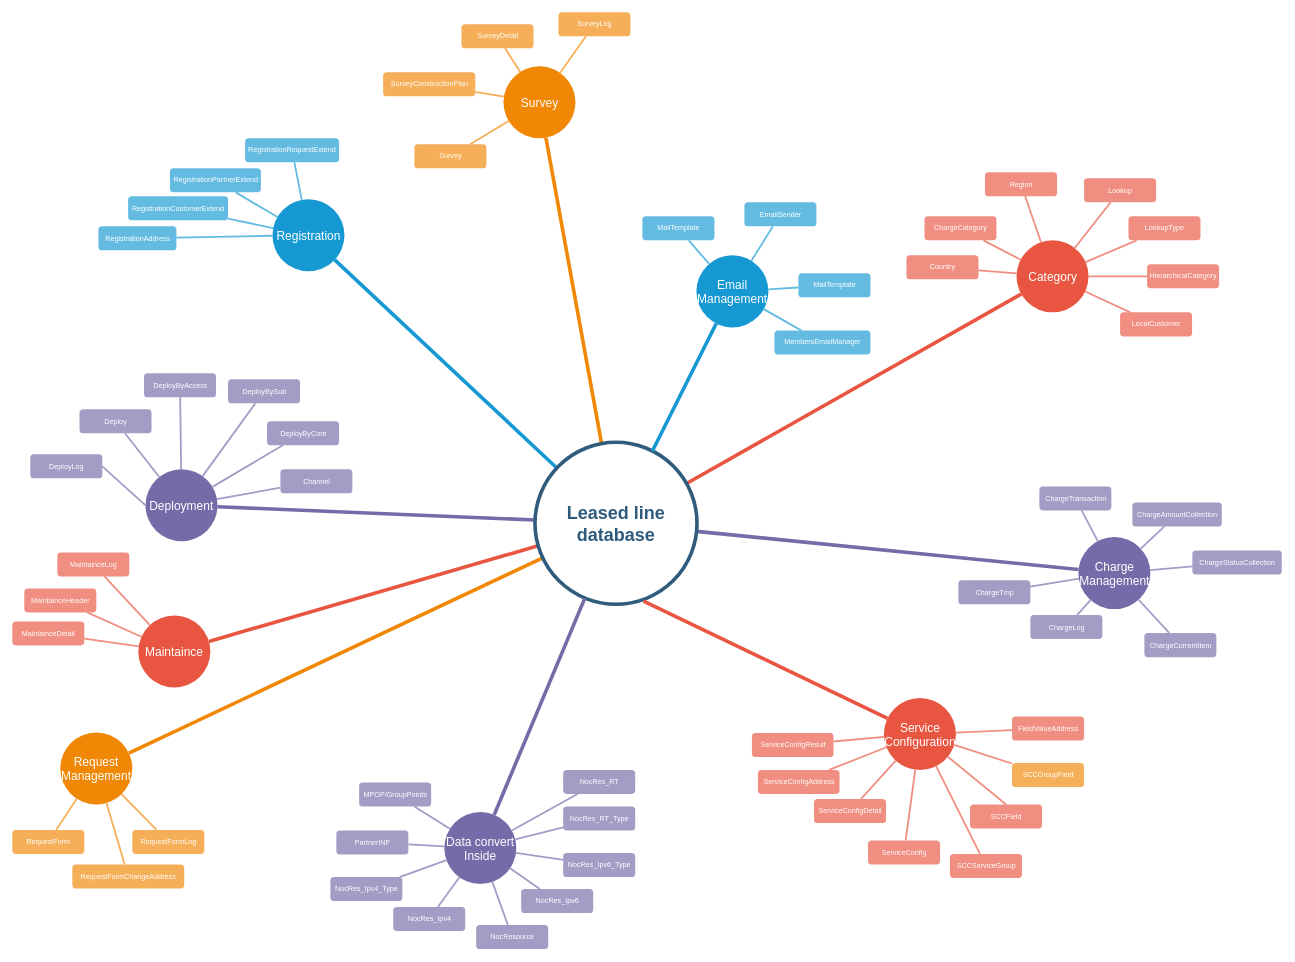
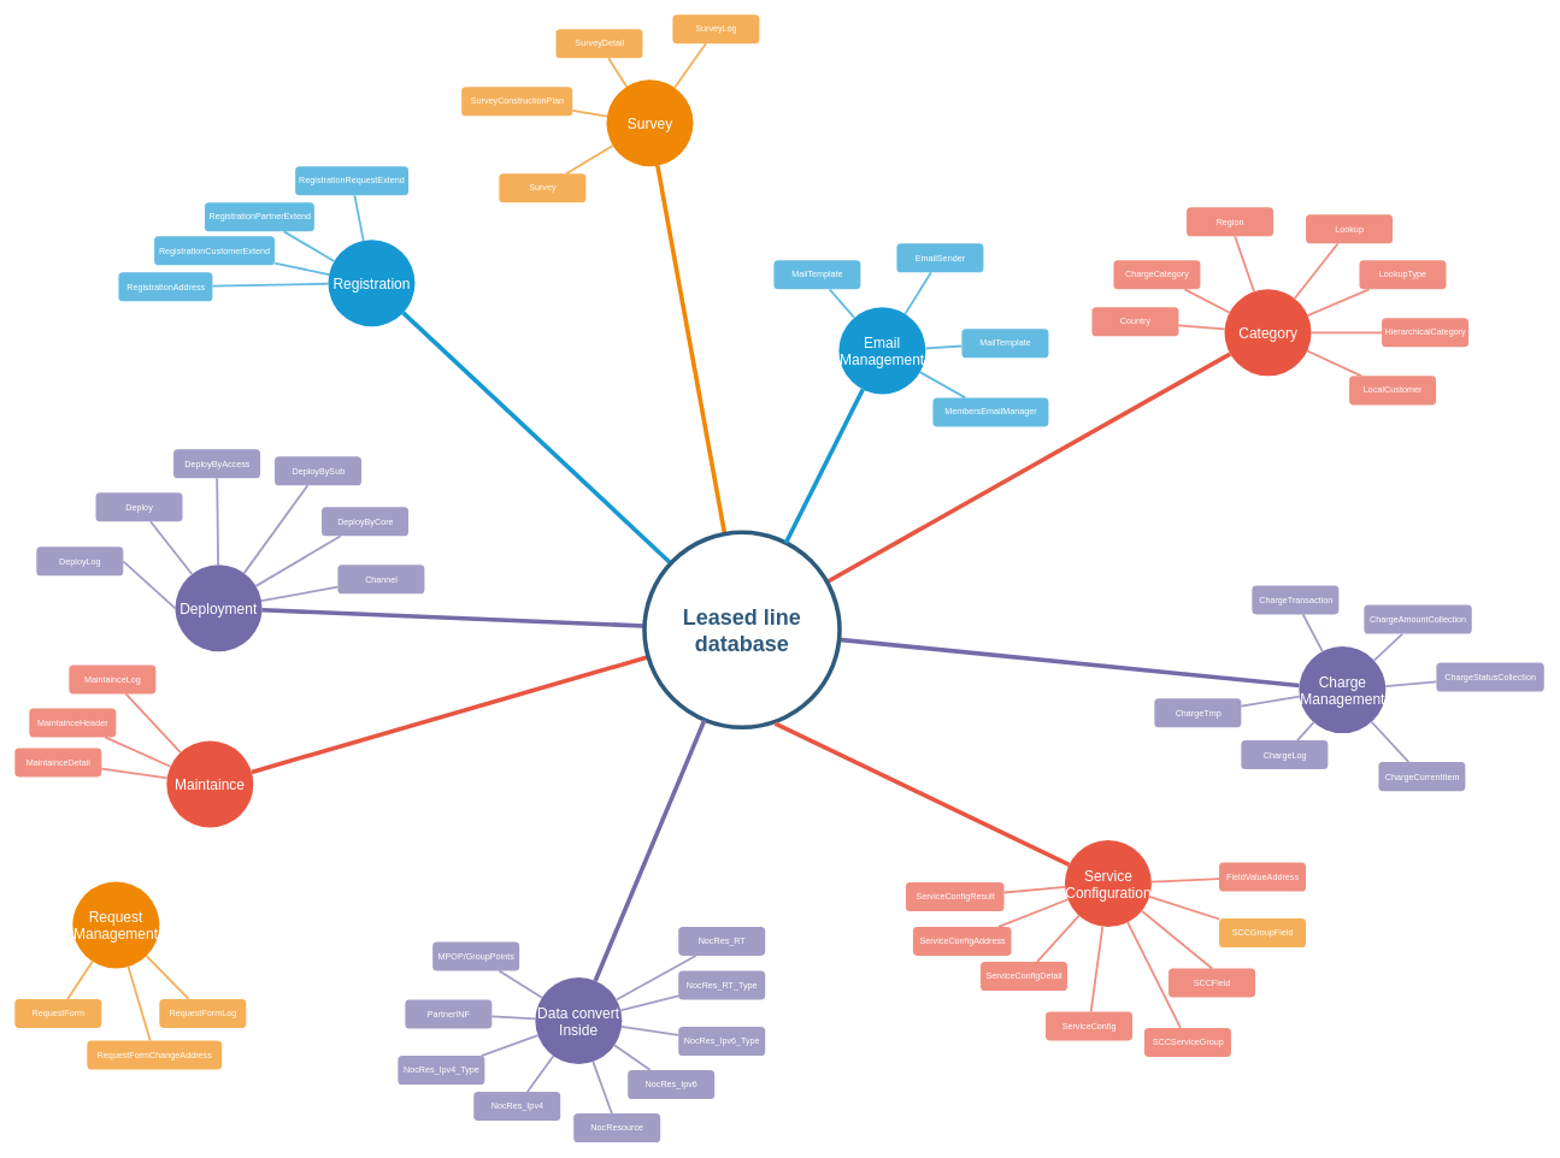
- <mxCell id="13" value="" style="edgeStyle=none;endArrow=none;strokeWidth=6;strokeColor=#F08705;html=1;" parent="1" source="69" target="6" edge="1"><mxGeometry x="181" y="226.5" width="100" height="100" as="geometry"><mxPoint x="111" y="386.5" as="sourcePoint" /><mxPoint x="211" y="286.5" as="targetPoint" /></mxGeometry></mxCell>
